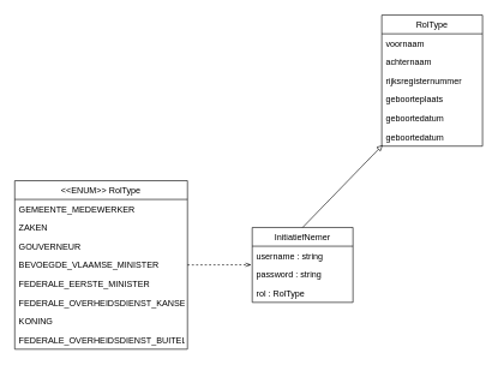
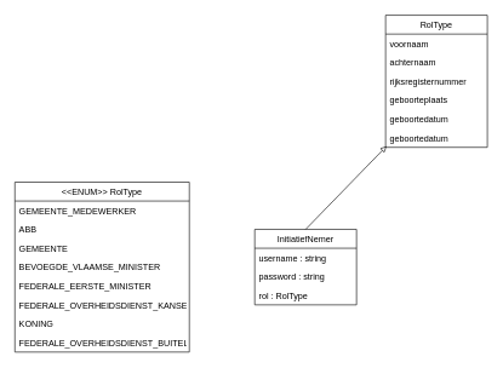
- <mxCell id="15" value="ZAKEN" style="text;strokeColor=none;fillColor=none;align=left;verticalAlign=top;spacingLeft=4;spacingRight=4;overflow=hidden;rotatable=0;points=[[0,0.5],[1,0.5]];portConstraint=eastwest;" vertex="1" parent="13"><mxGeometry y="52" width="240" height="26" as="geometry" /></mxCell>
+ <mxCell id="15" value="ABB" style="text;strokeColor=none;fillColor=none;align=left;verticalAlign=top;spacingLeft=4;spacingRight=4;overflow=hidden;rotatable=0;points=[[0,0.5],[1,0.5]];portConstraint=eastwest;" vertex="1" parent="13"><mxGeometry y="52" width="240" height="26" as="geometry" /></mxCell>
- <mxCell id="16" value="GOUVERNEUR" style="text;strokeColor=none;fillColor=none;align=left;verticalAlign=top;spacingLeft=4;spacingRight=4;overflow=hidden;rotatable=0;points=[[0,0.5],[1,0.5]];portConstraint=eastwest;" vertex="1" parent="13"><mxGeometry y="78" width="240" height="26" as="geometry" /></mxCell>
+ <mxCell id="16" value="GEMEENTE" style="text;strokeColor=none;fillColor=none;align=left;verticalAlign=top;spacingLeft=4;spacingRight=4;overflow=hidden;rotatable=0;points=[[0,0.5],[1,0.5]];portConstraint=eastwest;" vertex="1" parent="13"><mxGeometry y="78" width="240" height="26" as="geometry" /></mxCell>
- <mxCell id="22" value="" style="endArrow=openThin;dashed=1;html=1;rounded=0;endFill=0;exitX=1;exitY=0.5;exitDx=0;exitDy=0;entryX=-0.009;entryY=-0.008;entryDx=0;entryDy=0;entryPerimeter=0;" edge="1" parent="1" source="17" target="11"><mxGeometry width="50" height="50" relative="1" as="geometry"><mxPoint x="480" y="540" as="sourcePoint" /><mxPoint x="390" y="540" as="targetPoint" /></mxGeometry></mxCell>
